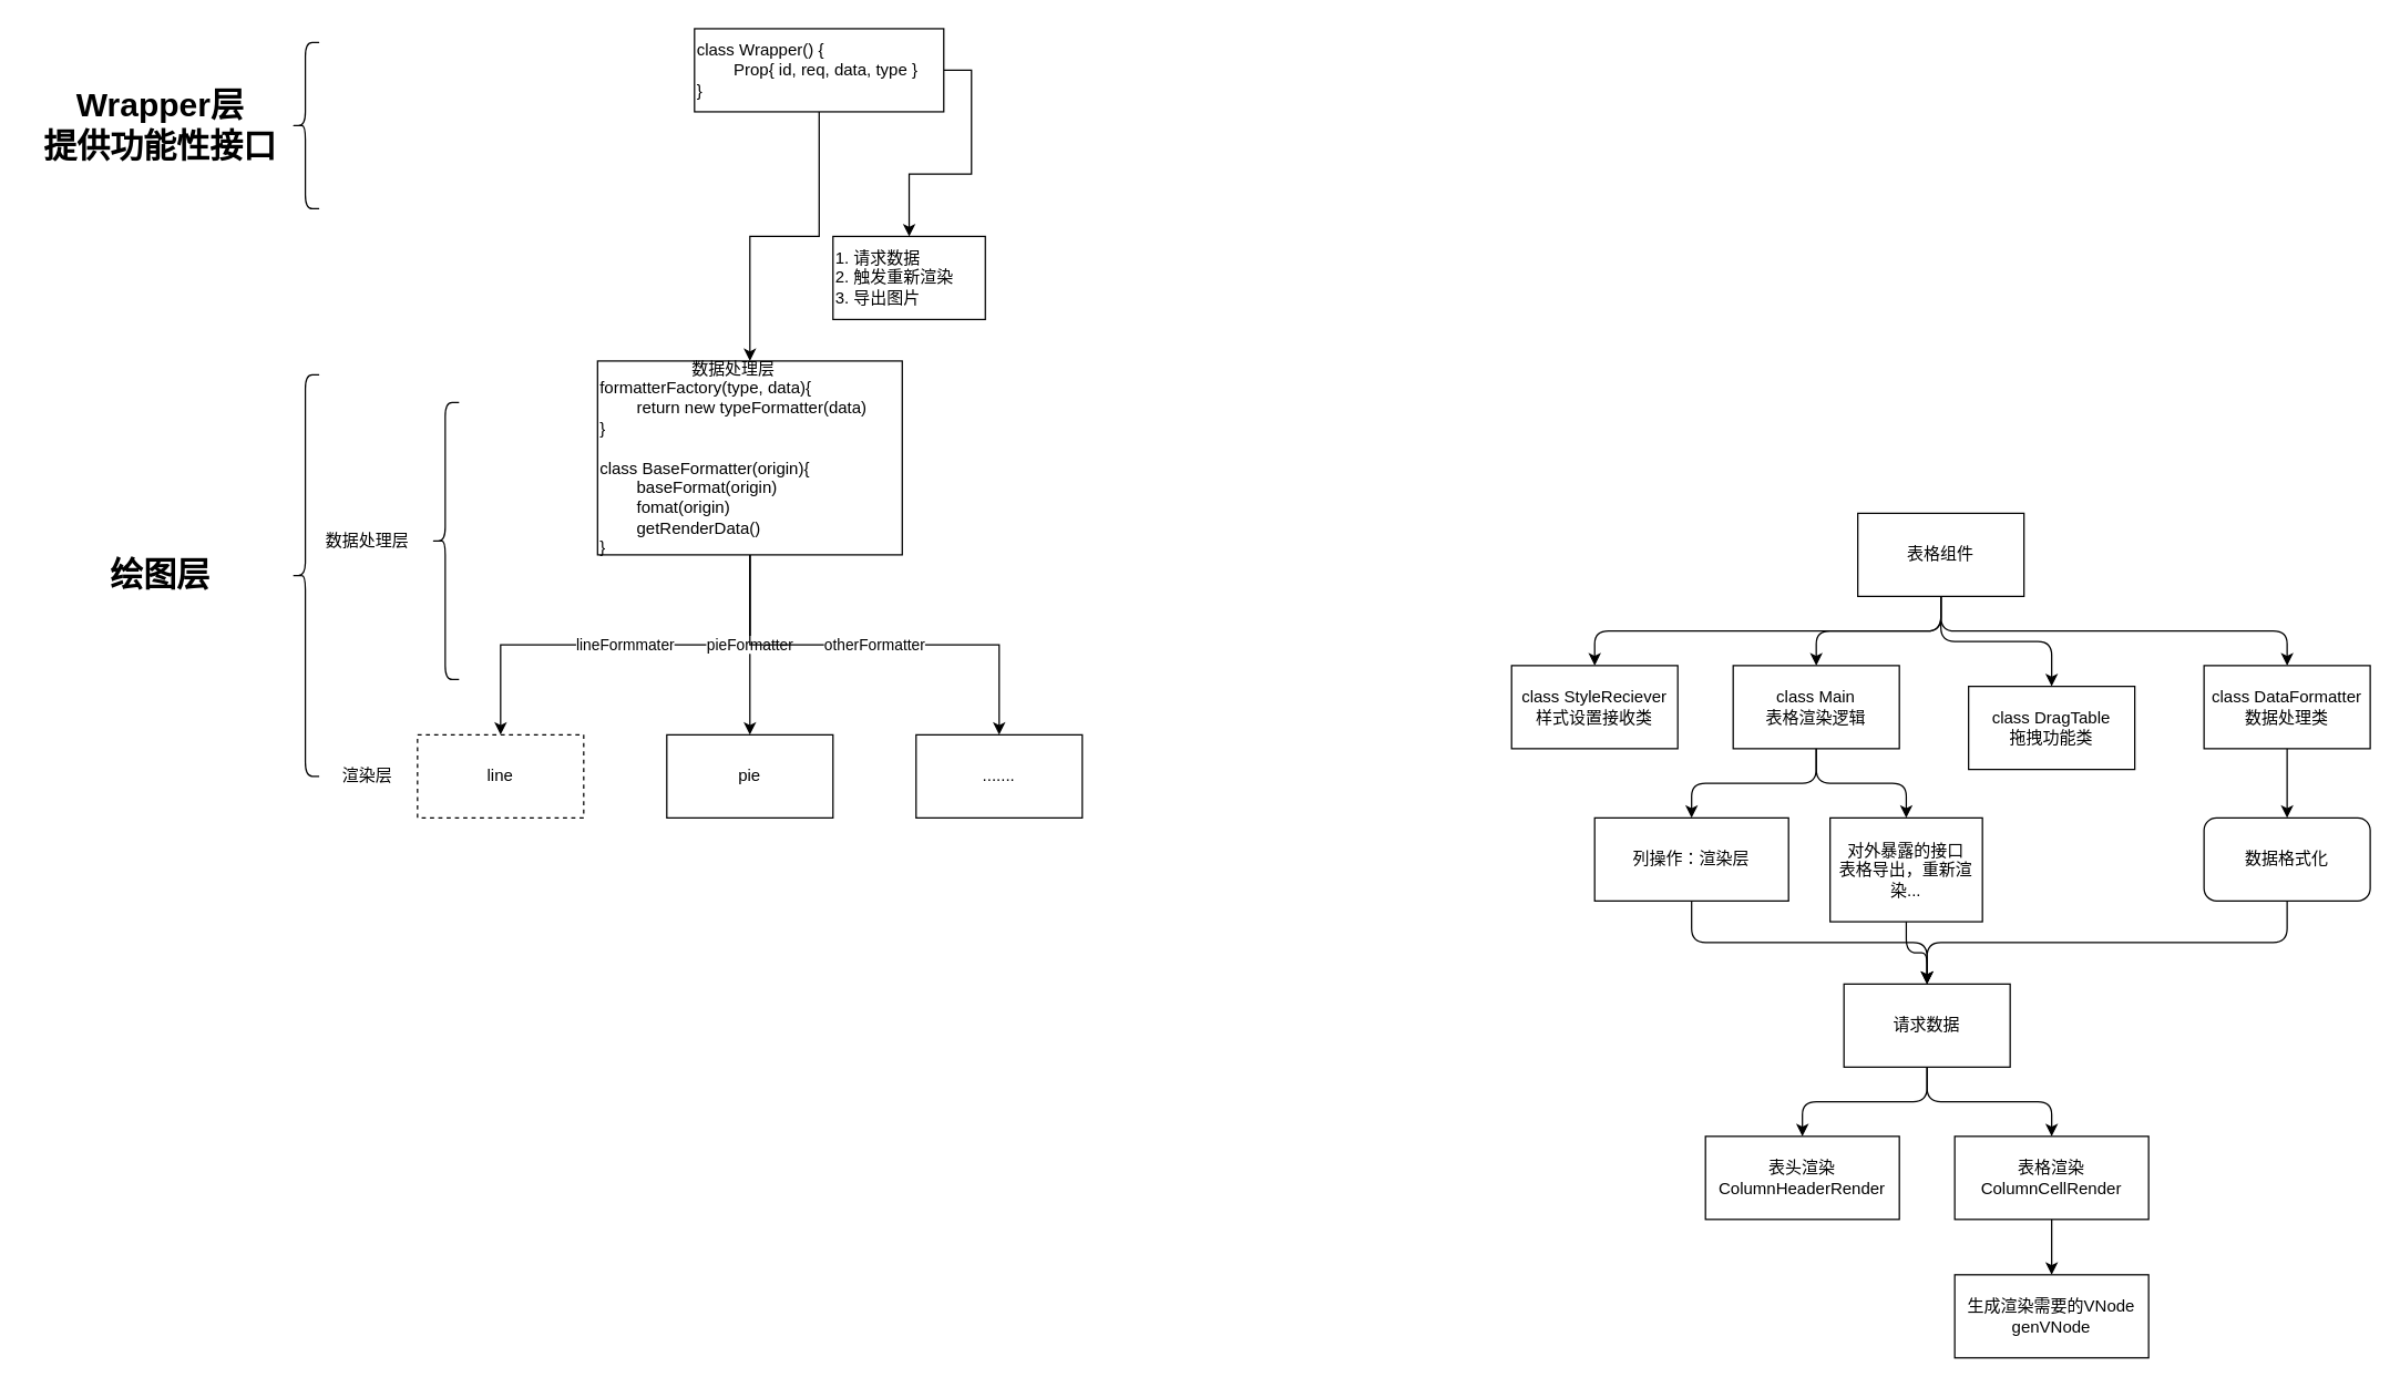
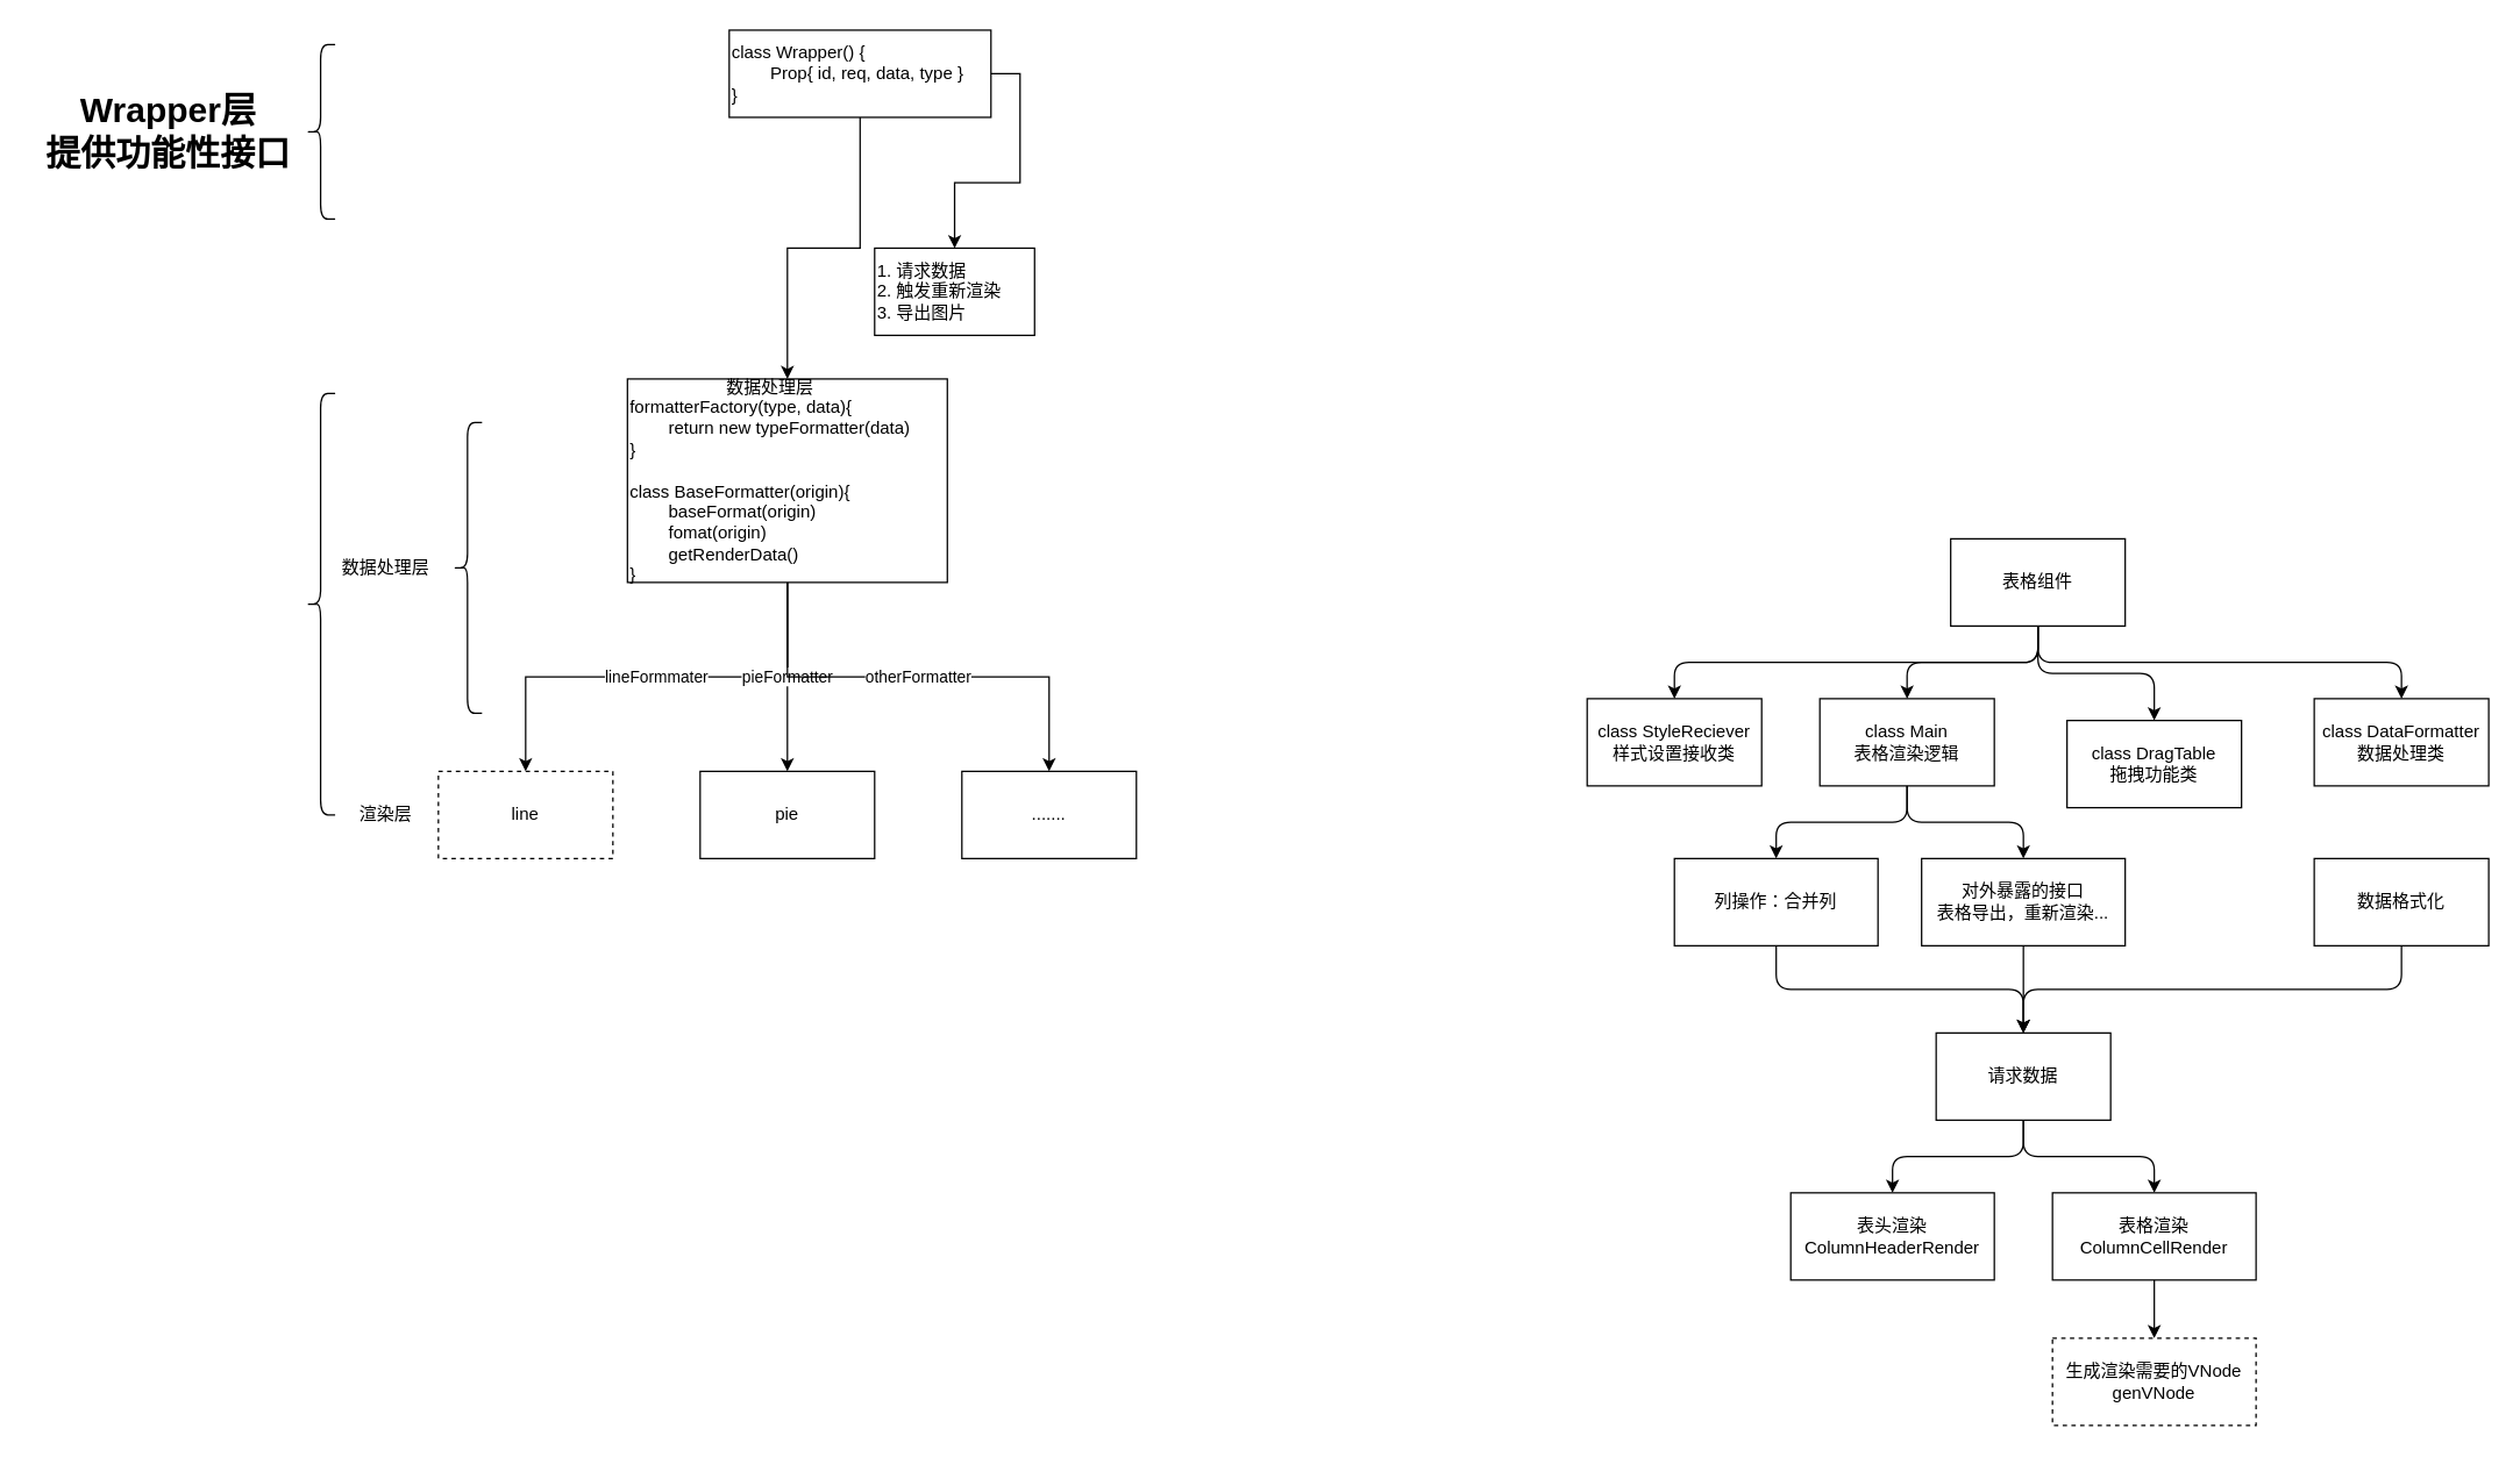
- <mxCell id="16" value="绘图层" style="text;strokeColor=none;fillColor=none;html=1;fontSize=24;fontStyle=1;verticalAlign=middle;align=center;" parent="1" vertex="1"><mxGeometry x="20" y="380" width="190" height="70" as="geometry" /></mxCell>
- <mxCell id="41" style="edgeStyle=orthogonalEdgeStyle;orthogonalLoop=1;jettySize=auto;html=1;exitX=0.5;exitY=1;exitDx=0;exitDy=0;entryX=0.5;entryY=0;entryDx=0;entryDy=0;" edge="1" parent="1" source="42" target="44"><mxGeometry relative="1" as="geometry" /></mxCell>
- <mxCell id="31" value="列操作：渲染层" style="whiteSpace=wrap;html=1;" vertex="1" parent="1"><mxGeometry x="1151" y="590" width="140" height="60" as="geometry" /></mxCell>
+ <mxCell id="31" value="列操作：合并列" style="whiteSpace=wrap;html=1;" vertex="1" parent="1"><mxGeometry x="1151" y="590" width="140" height="60" as="geometry" /></mxCell>
- <mxCell id="44" value="数据格式化" style="whiteSpace=wrap;html=1;rounded=1;" vertex="1" parent="1"><mxGeometry x="1591" y="590" width="120" height="60" as="geometry" /></mxCell>
+ <mxCell id="44" value="数据格式化" style="whiteSpace=wrap;html=1;" vertex="1" parent="1"><mxGeometry x="1591" y="590" width="120" height="60" as="geometry" /></mxCell>
- <mxCell id="40" value="对外暴露的接口&lt;br&gt;表格导出，重新渲染..." style="whiteSpace=wrap;html=1;" vertex="1" parent="1"><mxGeometry x="1321" y="590" width="110" height="75" as="geometry" /></mxCell>
+ <mxCell id="40" value="对外暴露的接口&lt;br&gt;表格导出，重新渲染..." style="whiteSpace=wrap;html=1;" vertex="1" parent="1"><mxGeometry x="1321" y="590" width="140" height="60" as="geometry" /></mxCell>
- <mxCell id="29" value="生成渲染需要的VNode&lt;br&gt;genVNode" style="whiteSpace=wrap;html=1;" vertex="1" parent="1"><mxGeometry x="1411" y="920" width="140" height="60" as="geometry" /></mxCell>
+ <mxCell id="29" value="生成渲染需要的VNode&lt;br&gt;genVNode" style="whiteSpace=wrap;html=1;dashed=1;" vertex="1" parent="1"><mxGeometry x="1411" y="920" width="140" height="60" as="geometry" /></mxCell>
